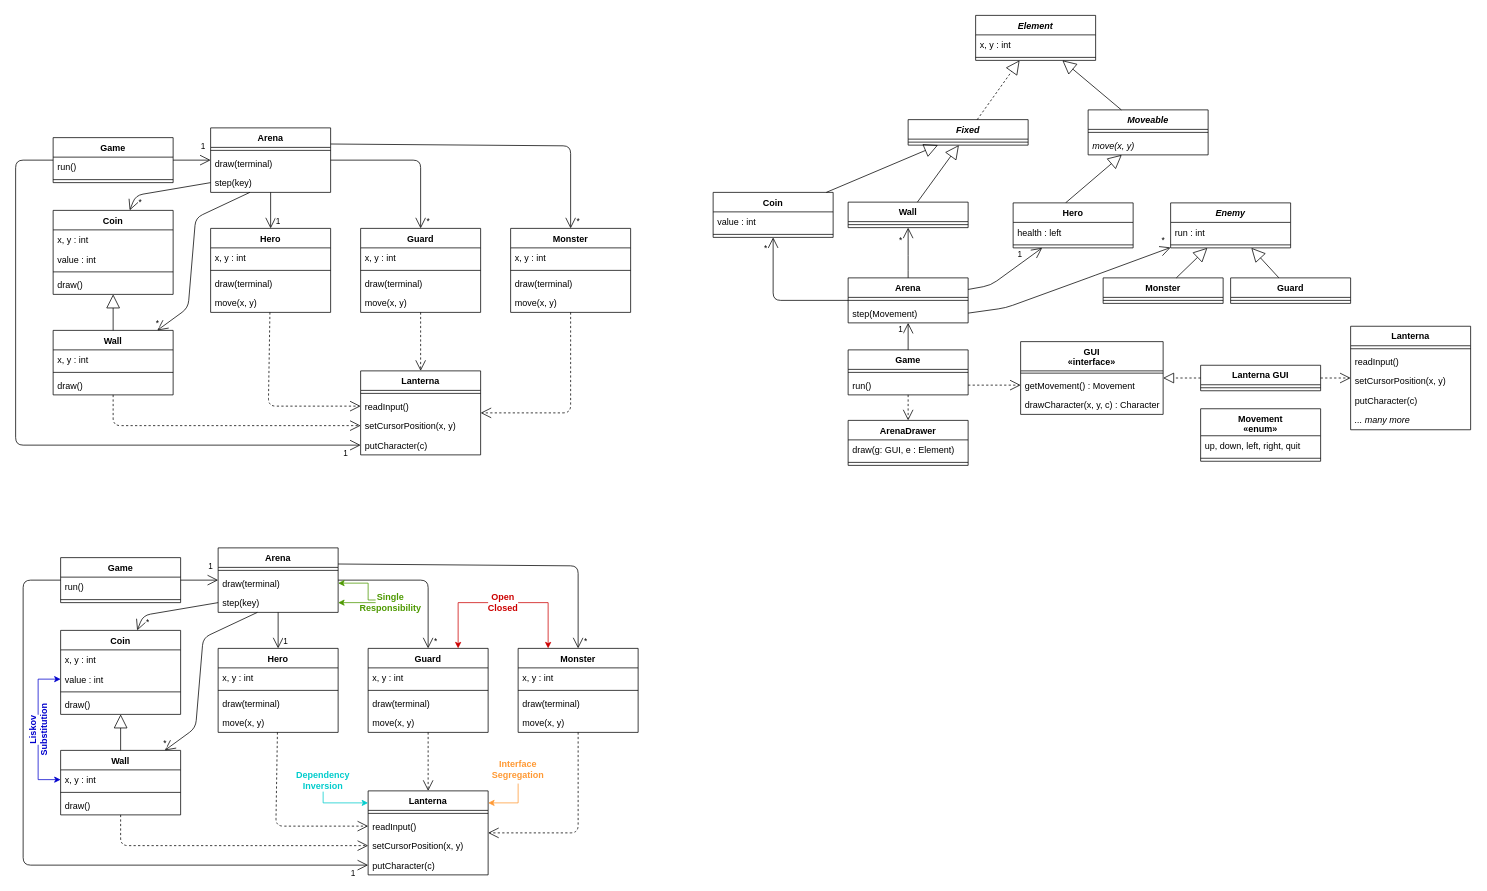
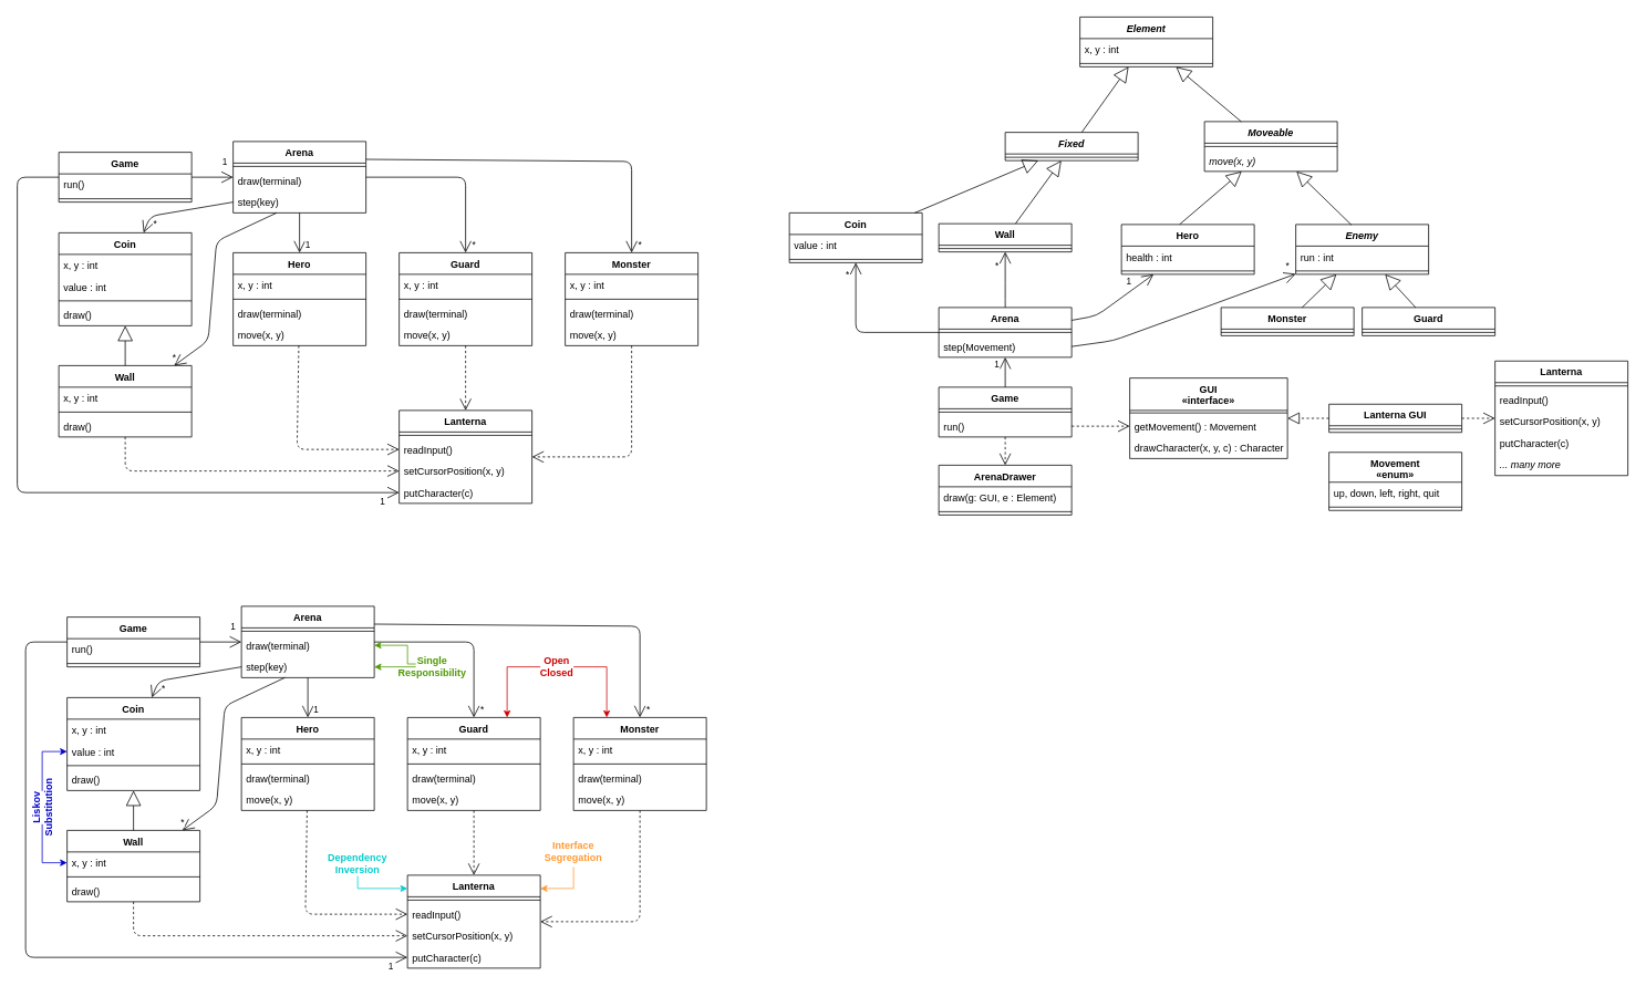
- <mxCell id="150" value="" style="endArrow=block;endSize=16;endFill=0;html=1;strokeColor=#000000;fontColor=#CC0000;dashed=1;" edge="1" parent="1" source="146" target="135"><mxGeometry width="160" relative="1" as="geometry"><mxPoint x="1120.909" y="276" as="sourcePoint" /><mxPoint x="1269.818" y="213" as="targetPoint" /></mxGeometry></mxCell>
+ <mxCell id="150" value="" style="endArrow=block;endSize=16;endFill=0;html=1;strokeColor=#000000;fontColor=#CC0000;" edge="1" parent="1" source="146" target="135"><mxGeometry width="160" relative="1" as="geometry"><mxPoint x="1120.909" y="276" as="sourcePoint" /><mxPoint x="1269.818" y="213" as="targetPoint" /></mxGeometry></mxCell>
+ <mxCell id="143" value="" style="endArrow=block;endSize=16;endFill=0;html=1;strokeColor=#000000;fontColor=#CC0000;exitX=0.419;exitY=0.009;exitDx=0;exitDy=0;exitPerimeter=0;" edge="1" parent="1" source="139" target="132"><mxGeometry width="160" relative="1" as="geometry"><mxPoint x="1550" y="140" as="sourcePoint" /><mxPoint x="1550" y="100" as="targetPoint" /></mxGeometry></mxCell>
- <mxCell id="152" value="health : left" style="text;strokeColor=none;fillColor=none;align=left;verticalAlign=top;spacingLeft=4;spacingRight=4;overflow=hidden;rotatable=0;points=[[0,0.5],[1,0.5]];portConstraint=eastwest;" vertex="1" parent="151"><mxGeometry y="26" width="160" height="26" as="geometry" /></mxCell>
+ <mxCell id="152" value="health : int" style="text;strokeColor=none;fillColor=none;align=left;verticalAlign=top;spacingLeft=4;spacingRight=4;overflow=hidden;rotatable=0;points=[[0,0.5],[1,0.5]];portConstraint=eastwest;" vertex="1" parent="151"><mxGeometry y="26" width="160" height="26" as="geometry" /></mxCell>
